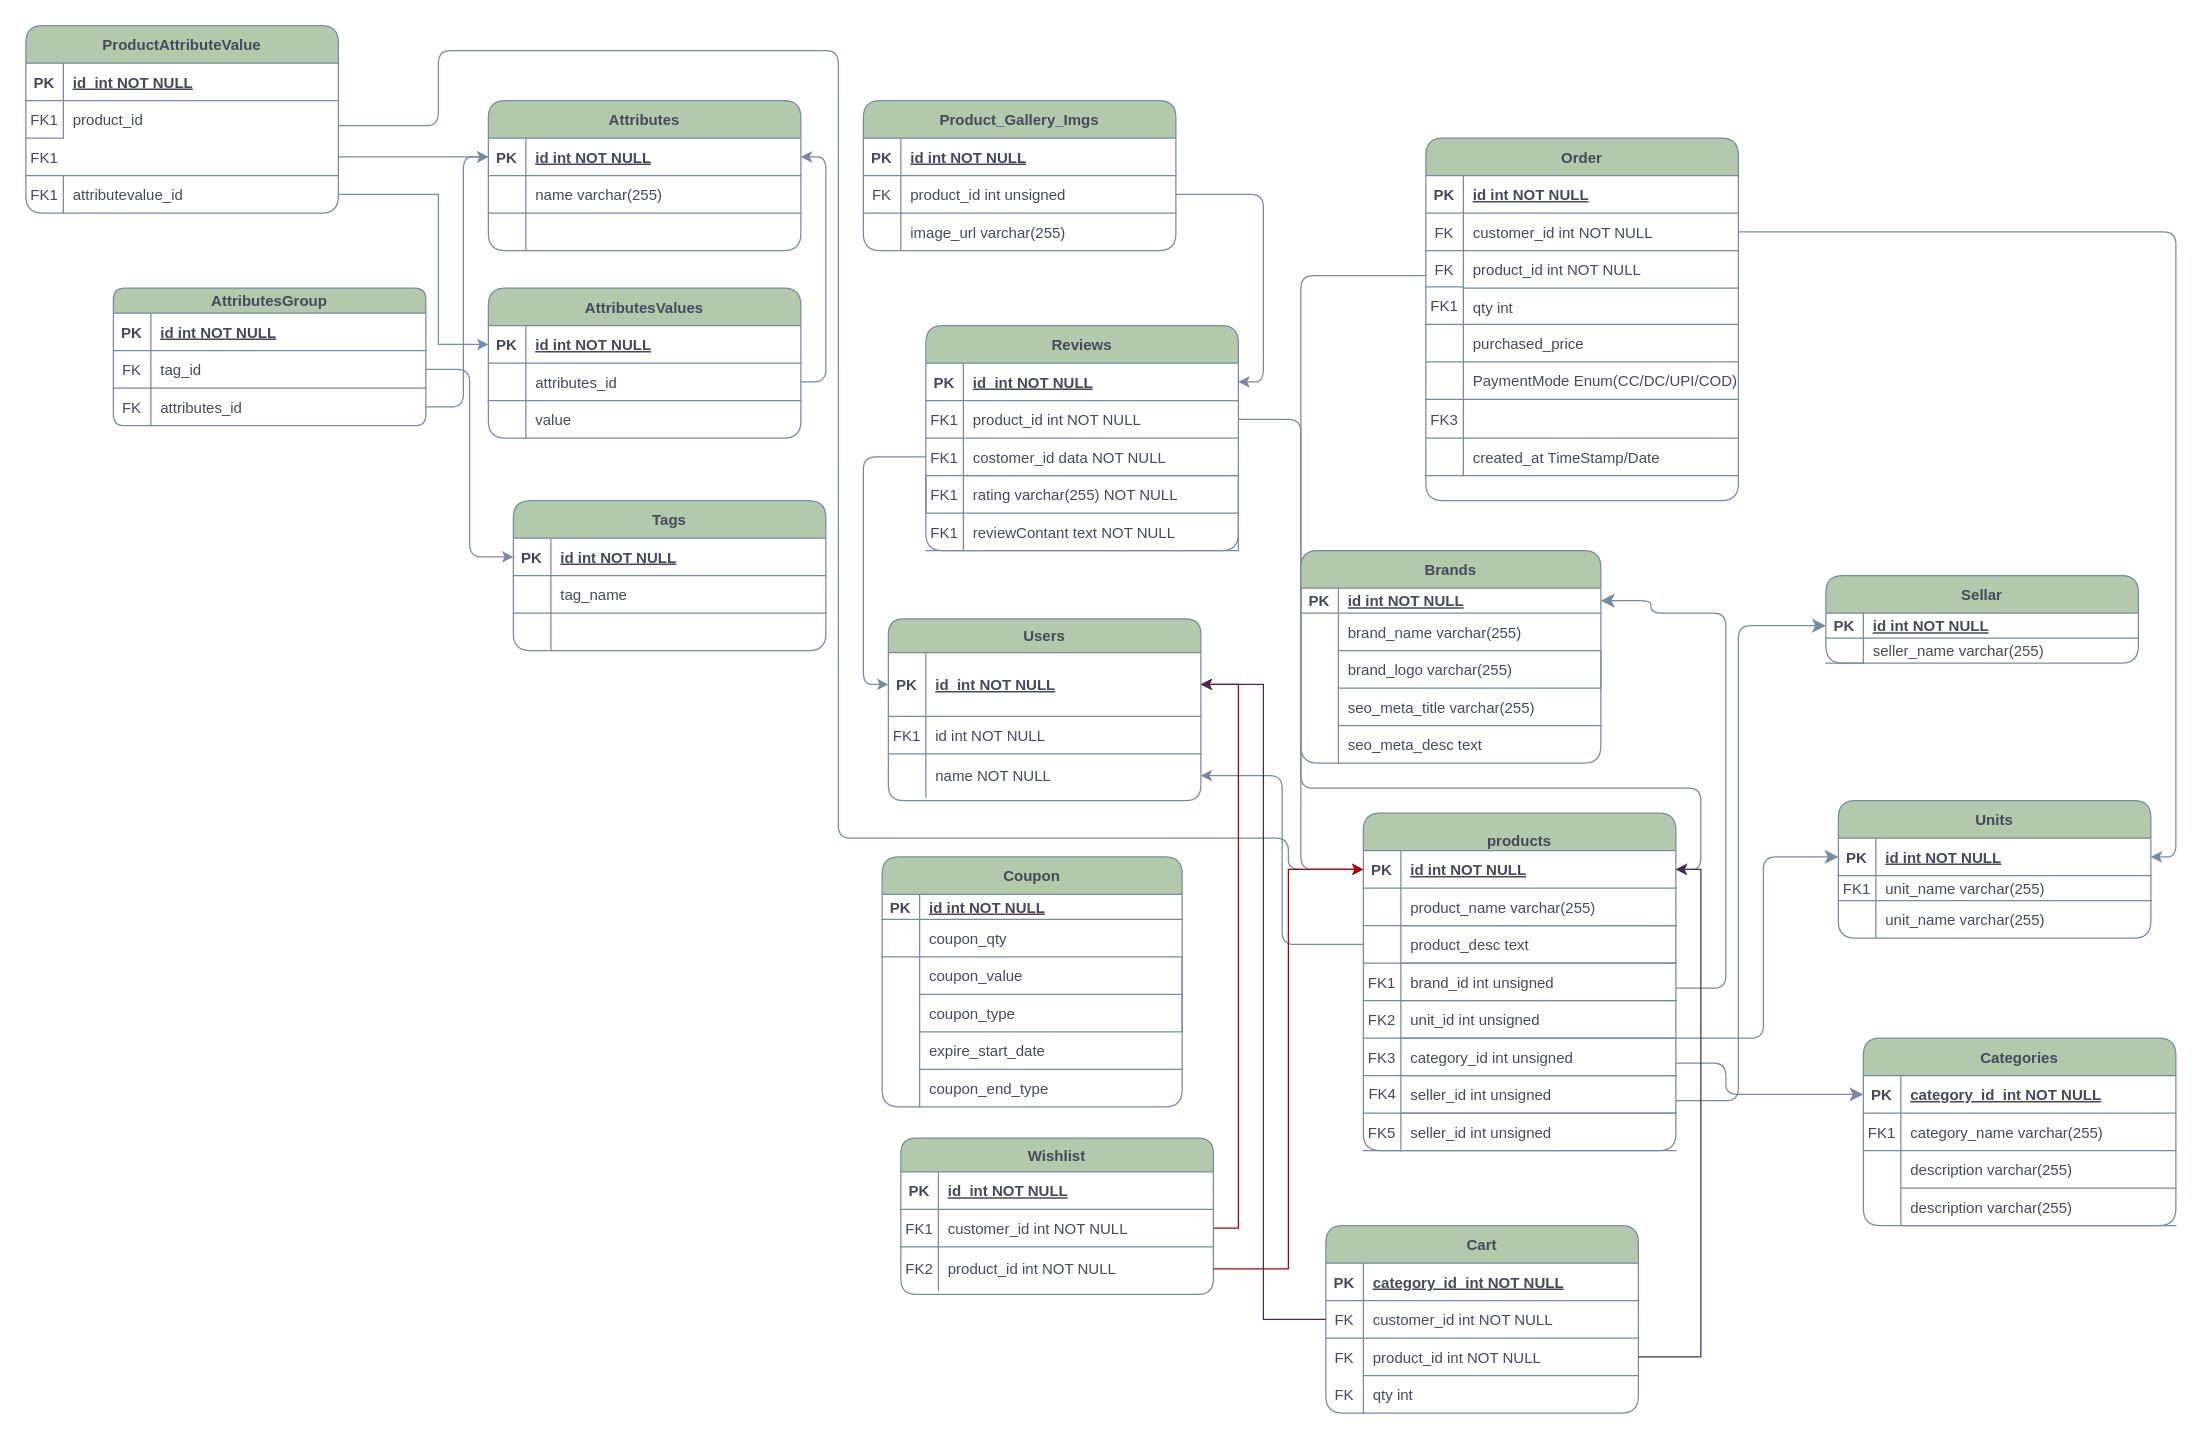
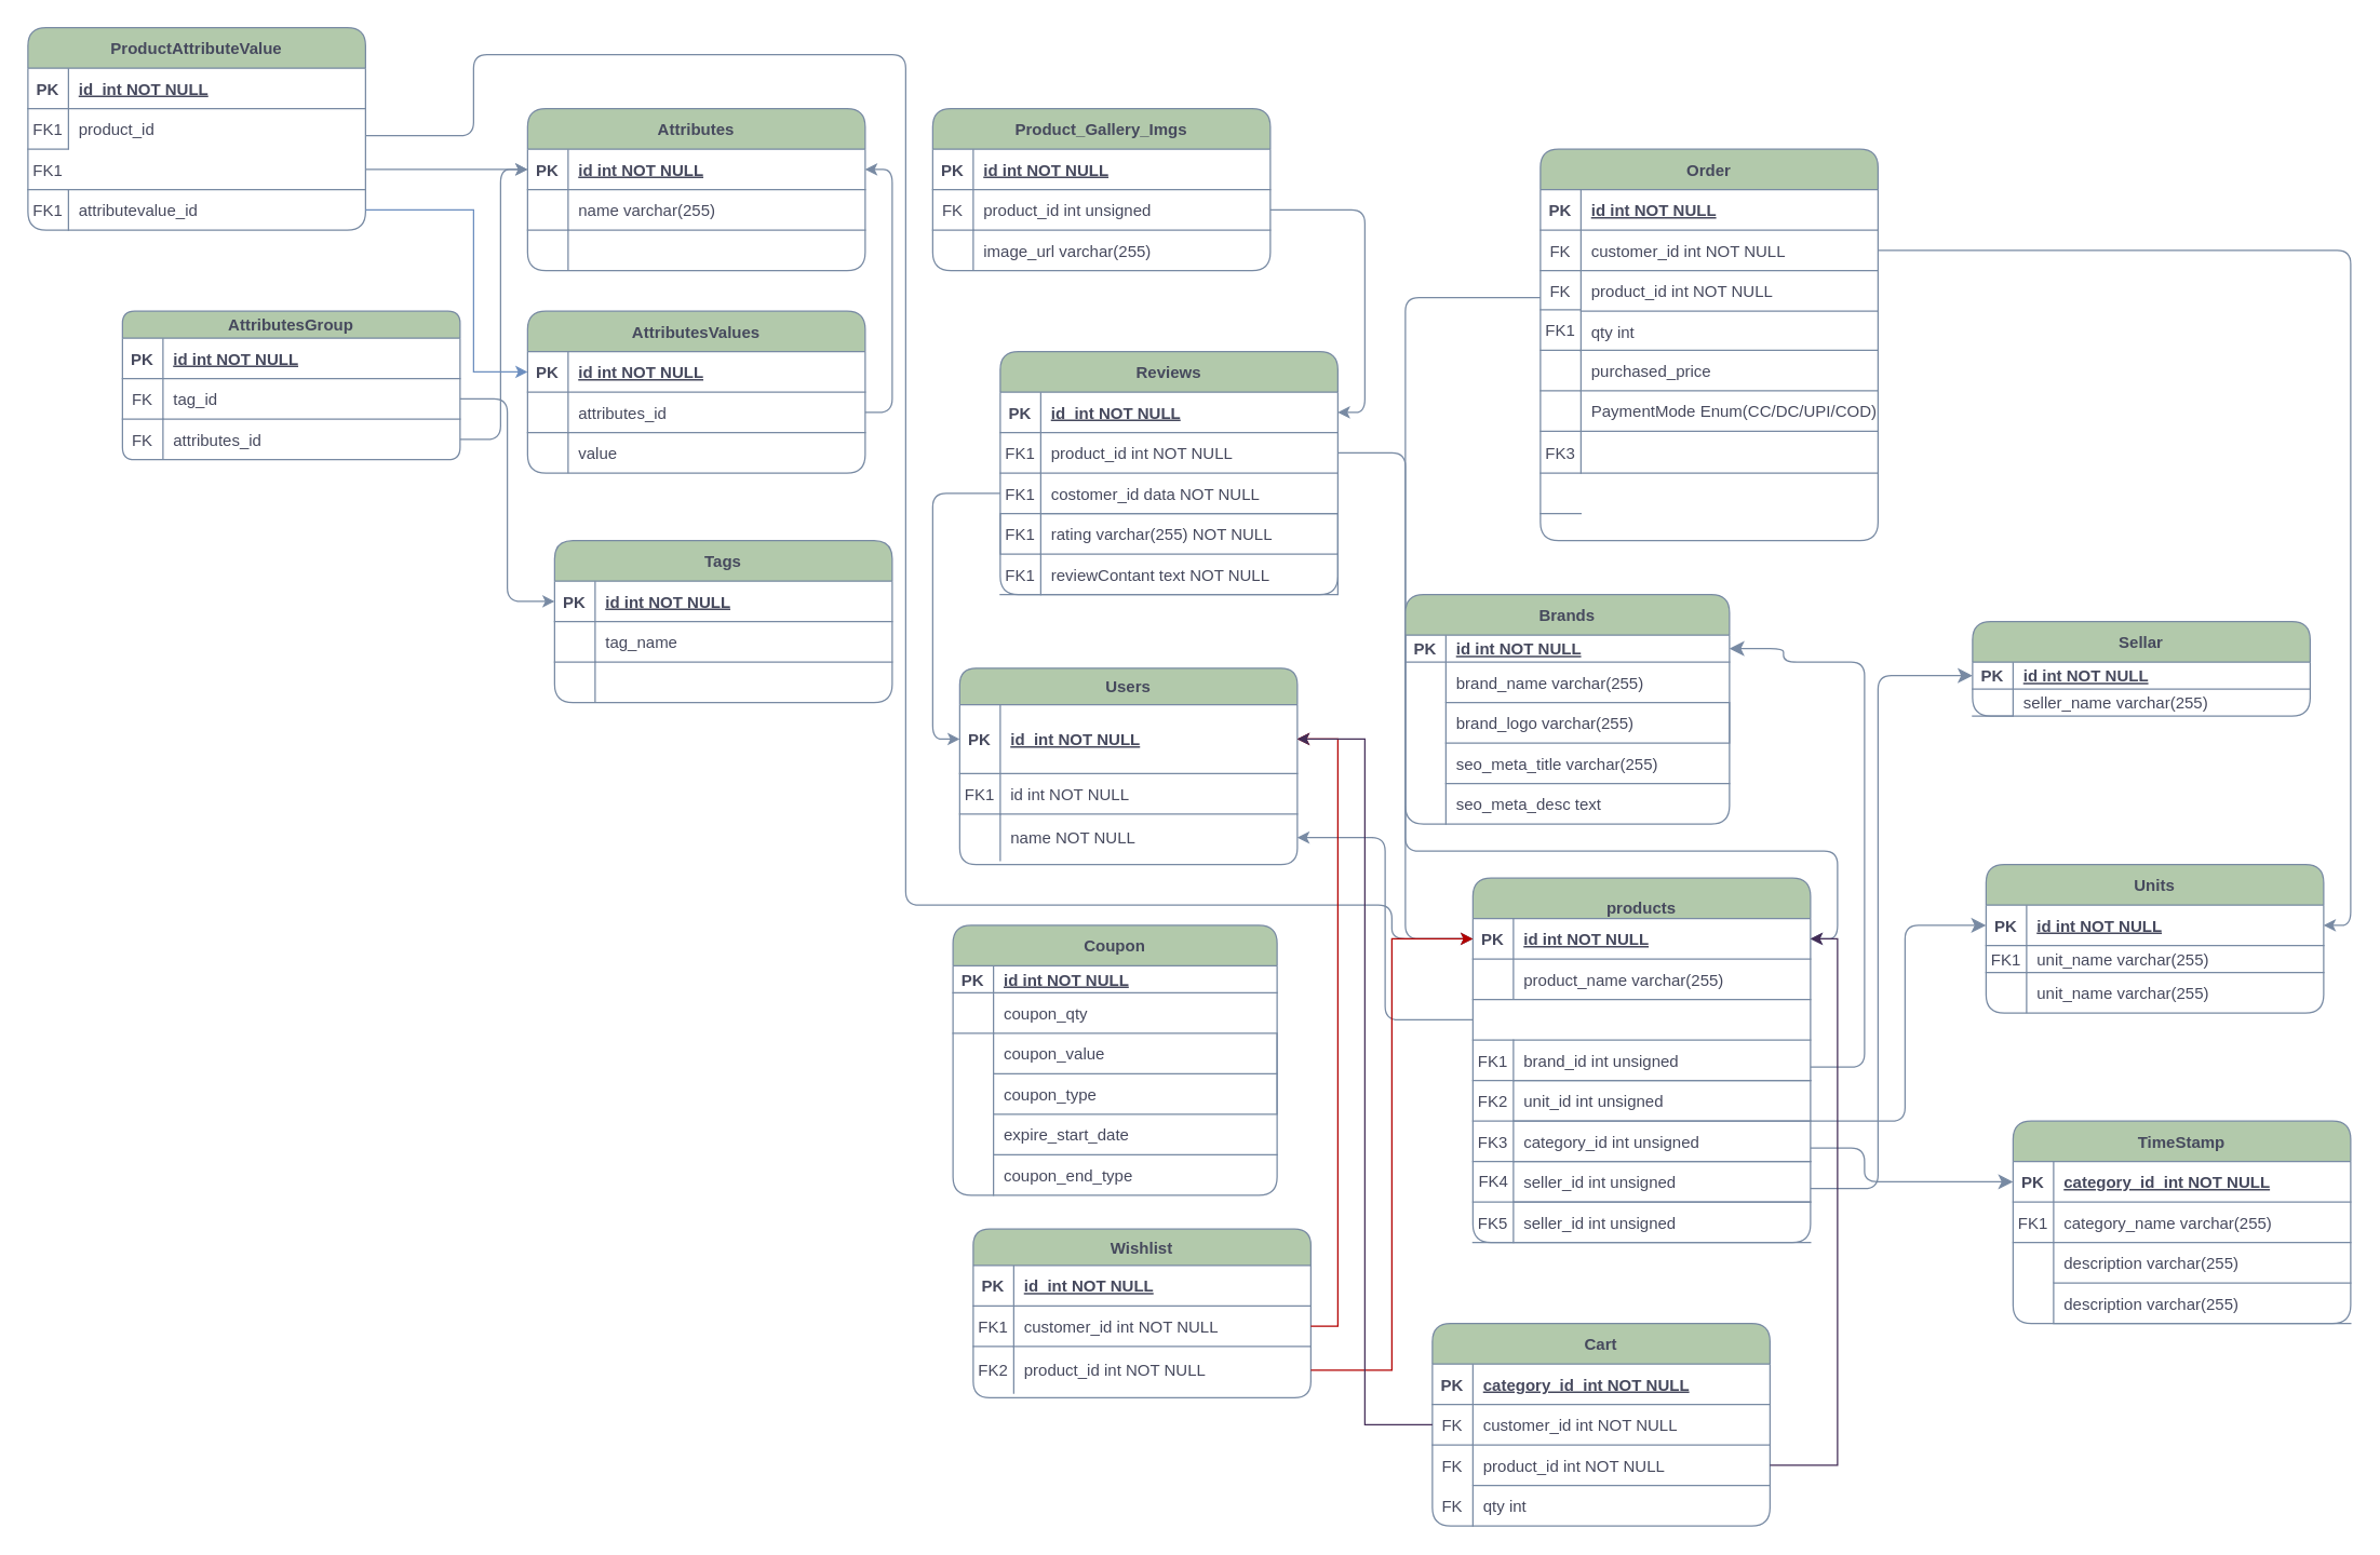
- <mxCell id="109" value="created_at TimeStamp/Date" style="shape=partialRectangle;overflow=hidden;connectable=1;fillColor=none;top=0;left=1;bottom=1;right=0;align=left;spacingLeft=6;labelBorderColor=none;labelBackgroundColor=none;strokeColor=#788AA3;fontColor=#46495D;rounded=1;" parent="95" vertex="1"><mxGeometry x="30" y="240" width="220" height="30" as="geometry"><mxRectangle width="220" height="30" as="alternateBounds" /></mxGeometry></mxCell>
- <mxCell id="76" value="product_desc text" style="shape=partialRectangle;overflow=hidden;connectable=0;fillColor=none;top=1;left=0;bottom=1;right=0;align=left;spacingLeft=6;labelBackgroundColor=none;strokeColor=#788AA3;fontColor=#46495D;rounded=1;" parent="74" vertex="1"><mxGeometry x="30" width="220" height="30" as="geometry"><mxRectangle width="220" height="30" as="alternateBounds" /></mxGeometry></mxCell>
- <mxCell id="29" value="Categories" style="shape=table;startSize=30;container=1;collapsible=1;childLayout=tableLayout;fixedRows=1;rowLines=0;fontStyle=1;align=center;resizeLast=1;labelBackgroundColor=none;fillColor=#B2C9AB;strokeColor=#788AA3;fontColor=#46495D;rounded=1;" parent="28" vertex="1"><mxGeometry width="250" height="150" as="geometry" /></mxCell>
+ <mxCell id="29" value="TimeStamp" style="shape=table;startSize=30;container=1;collapsible=1;childLayout=tableLayout;fixedRows=1;rowLines=0;fontStyle=1;align=center;resizeLast=1;labelBackgroundColor=none;fillColor=#B2C9AB;strokeColor=#788AA3;fontColor=#46495D;rounded=1;" parent="28" vertex="1"><mxGeometry width="250" height="150" as="geometry" /></mxCell>
